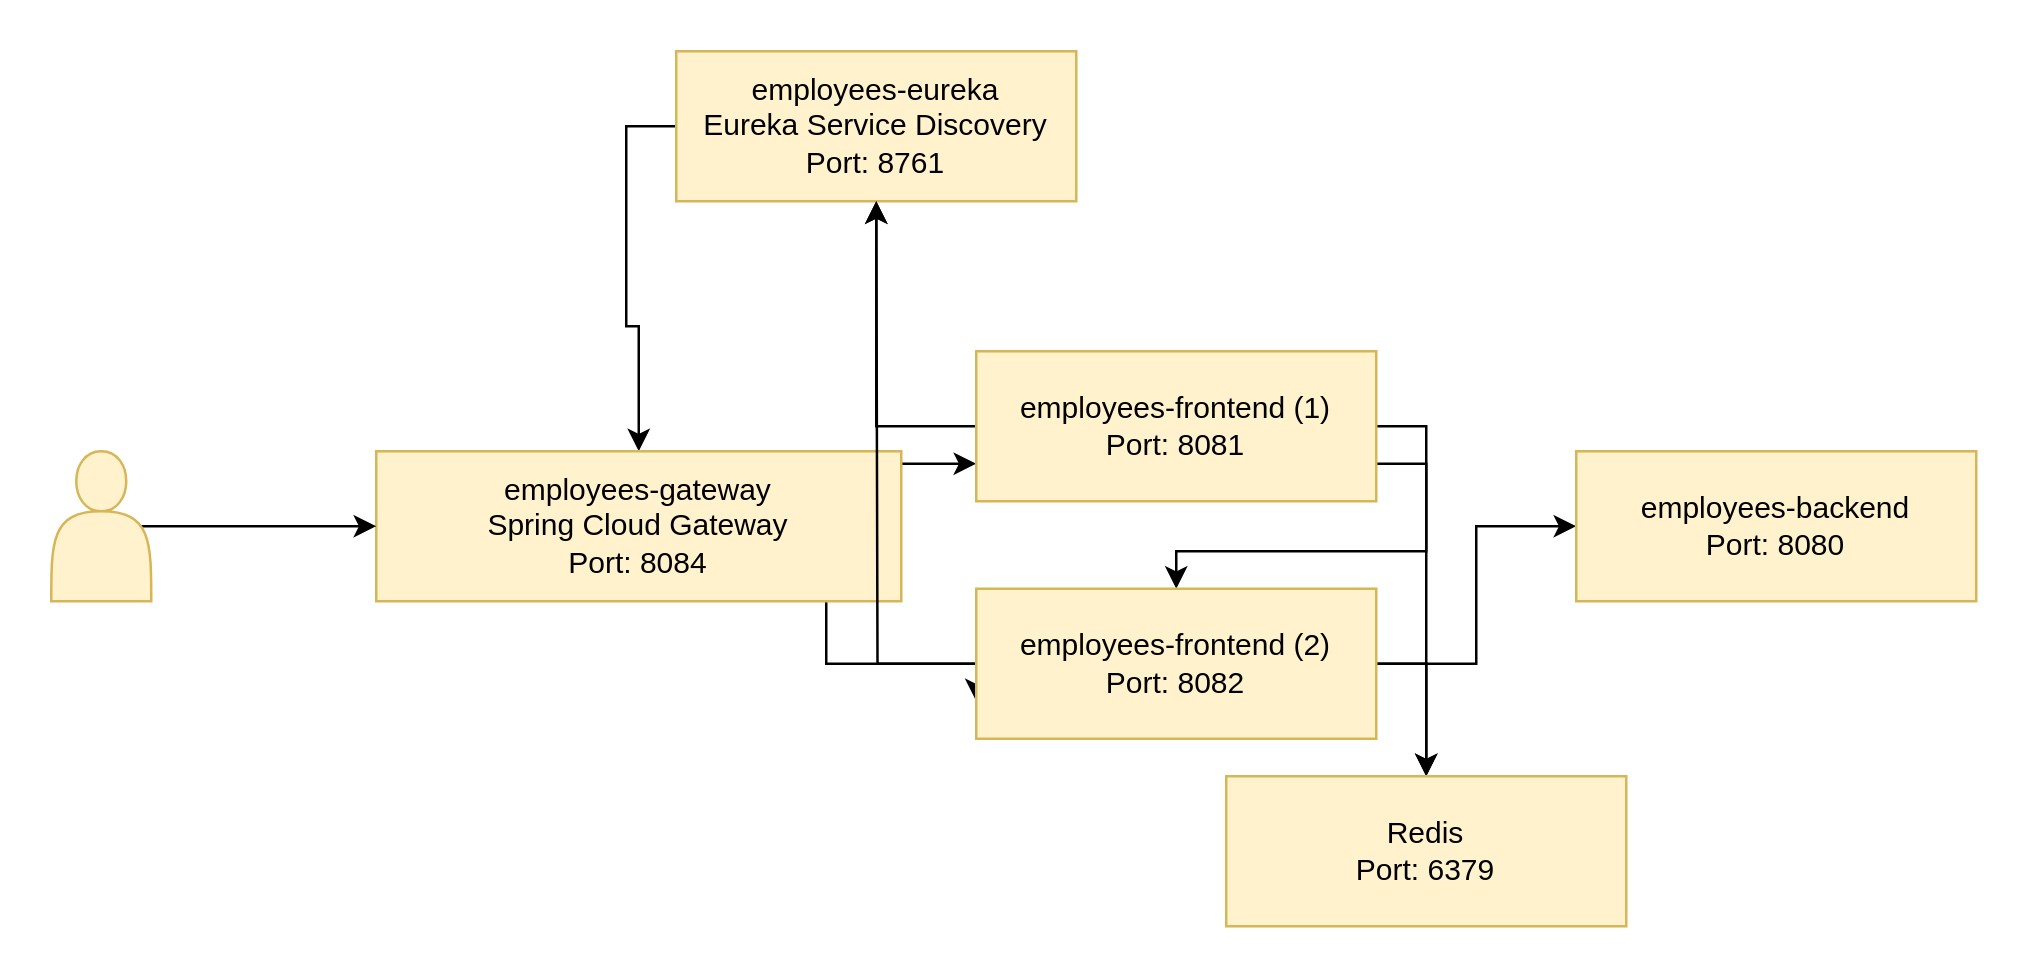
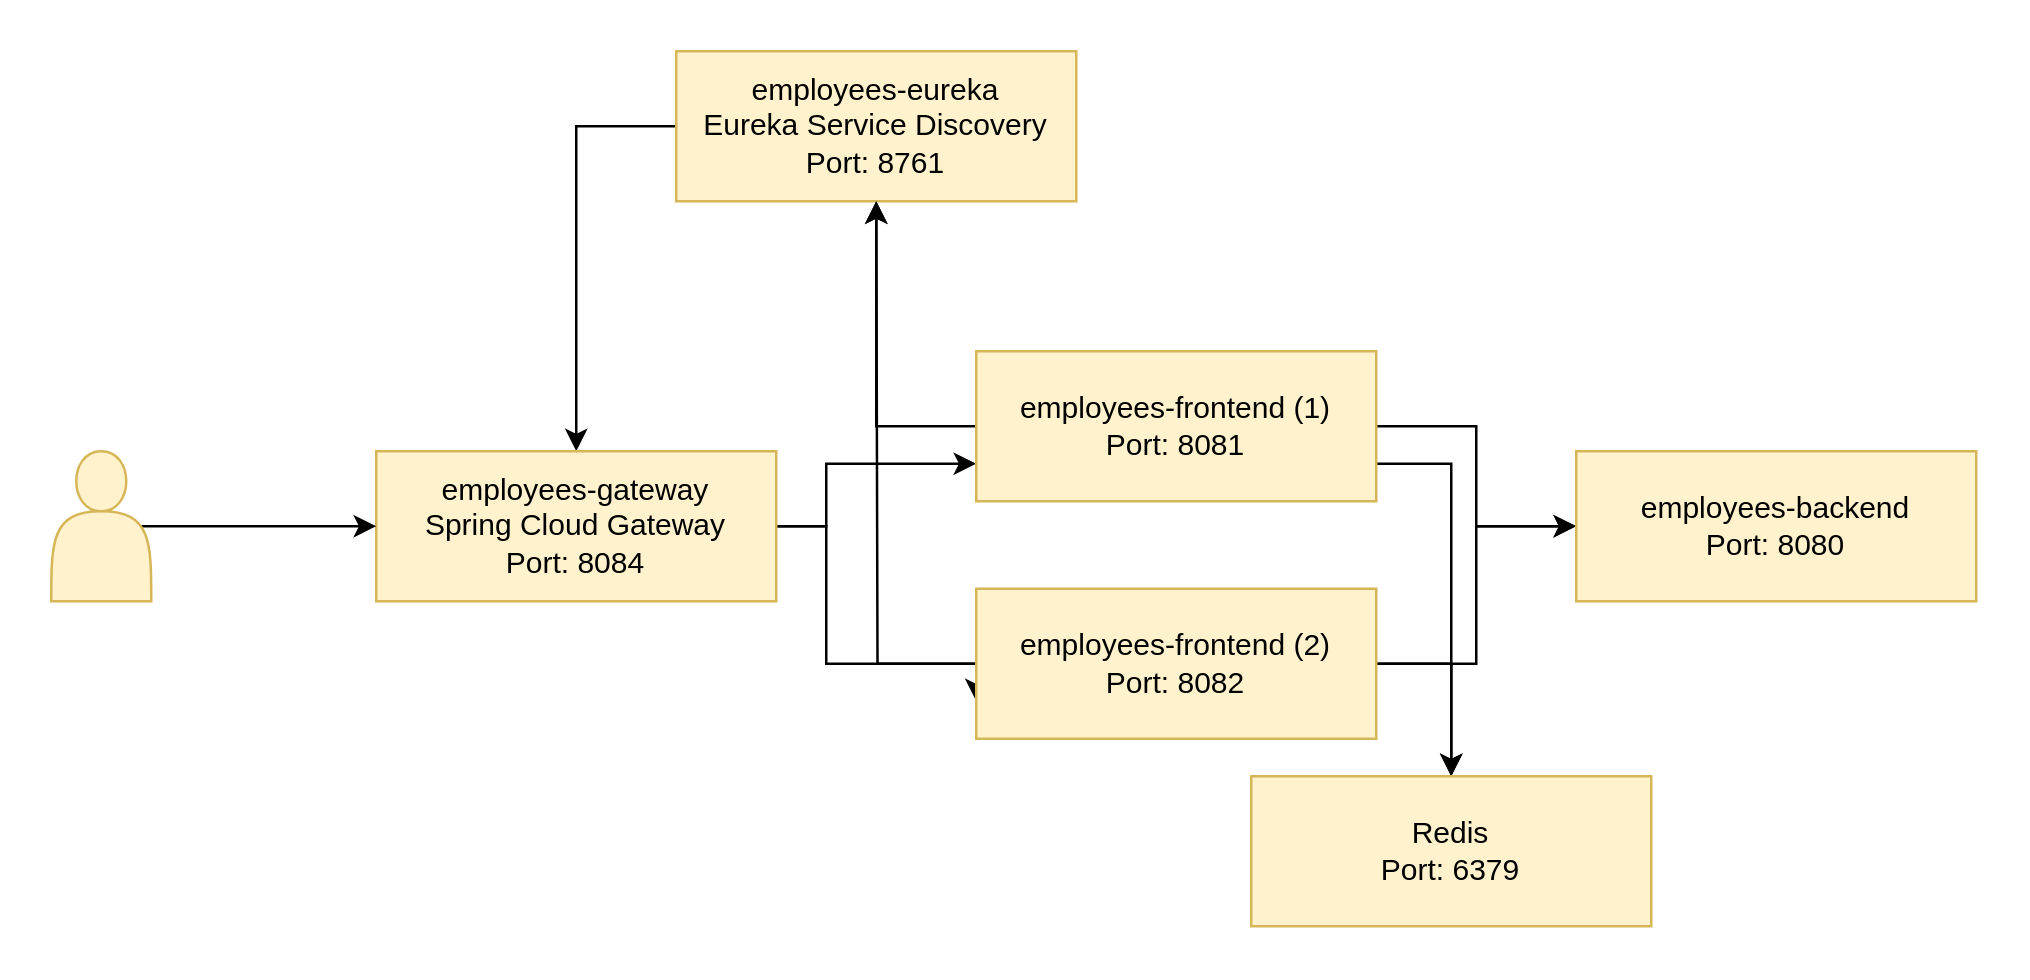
- <mxCell id="6" value="employees-gateway&lt;div&gt;Spring Cloud Gateway&lt;/div&gt;&lt;div&gt;Port: 8084&lt;/div&gt;" style="rounded=0;whiteSpace=wrap;html=1;fillColor=#fff2cc;strokeColor=#d6b656;" vertex="1" parent="1"><mxGeometry x="150" y="180" width="210" height="60" as="geometry" /></mxCell>
+ <mxCell id="6" value="employees-gateway&lt;div&gt;Spring Cloud Gateway&lt;/div&gt;&lt;div&gt;Port: 8084&lt;/div&gt;" style="rounded=0;whiteSpace=wrap;html=1;fillColor=#fff2cc;strokeColor=#d6b656;" vertex="1" parent="1"><mxGeometry x="150" y="180" width="160" height="60" as="geometry" /></mxCell>
- <mxCell id="8" style="edgeStyle=orthogonalEdgeStyle;rounded=0;orthogonalLoop=1;jettySize=auto;html=1;exitX=1;exitY=0.5;exitDx=0;exitDy=0;" edge="1" parent="1" source="10" target="14"><mxGeometry relative="1" as="geometry" /></mxCell>
+ <mxCell id="8" style="edgeStyle=orthogonalEdgeStyle;rounded=0;orthogonalLoop=1;jettySize=auto;html=1;exitX=1;exitY=0.5;exitDx=0;exitDy=0;entryX=0;entryY=0.5;entryDx=0;entryDy=0;" edge="1" parent="1" source="10" target="15"><mxGeometry relative="1" as="geometry" /></mxCell>
- <mxCell id="16" value="Redis&lt;div&gt;Port: 6379&lt;/div&gt;" style="rounded=0;whiteSpace=wrap;html=1;fillColor=#fff2cc;strokeColor=#d6b656;" vertex="1" parent="1"><mxGeometry x="490" y="310" width="160" height="60" as="geometry" /></mxCell>
+ <mxCell id="16" value="Redis&lt;div&gt;Port: 6379&lt;/div&gt;" style="rounded=0;whiteSpace=wrap;html=1;fillColor=#fff2cc;strokeColor=#d6b656;" vertex="1" parent="1"><mxGeometry x="500" y="310" width="160" height="60" as="geometry" /></mxCell>
